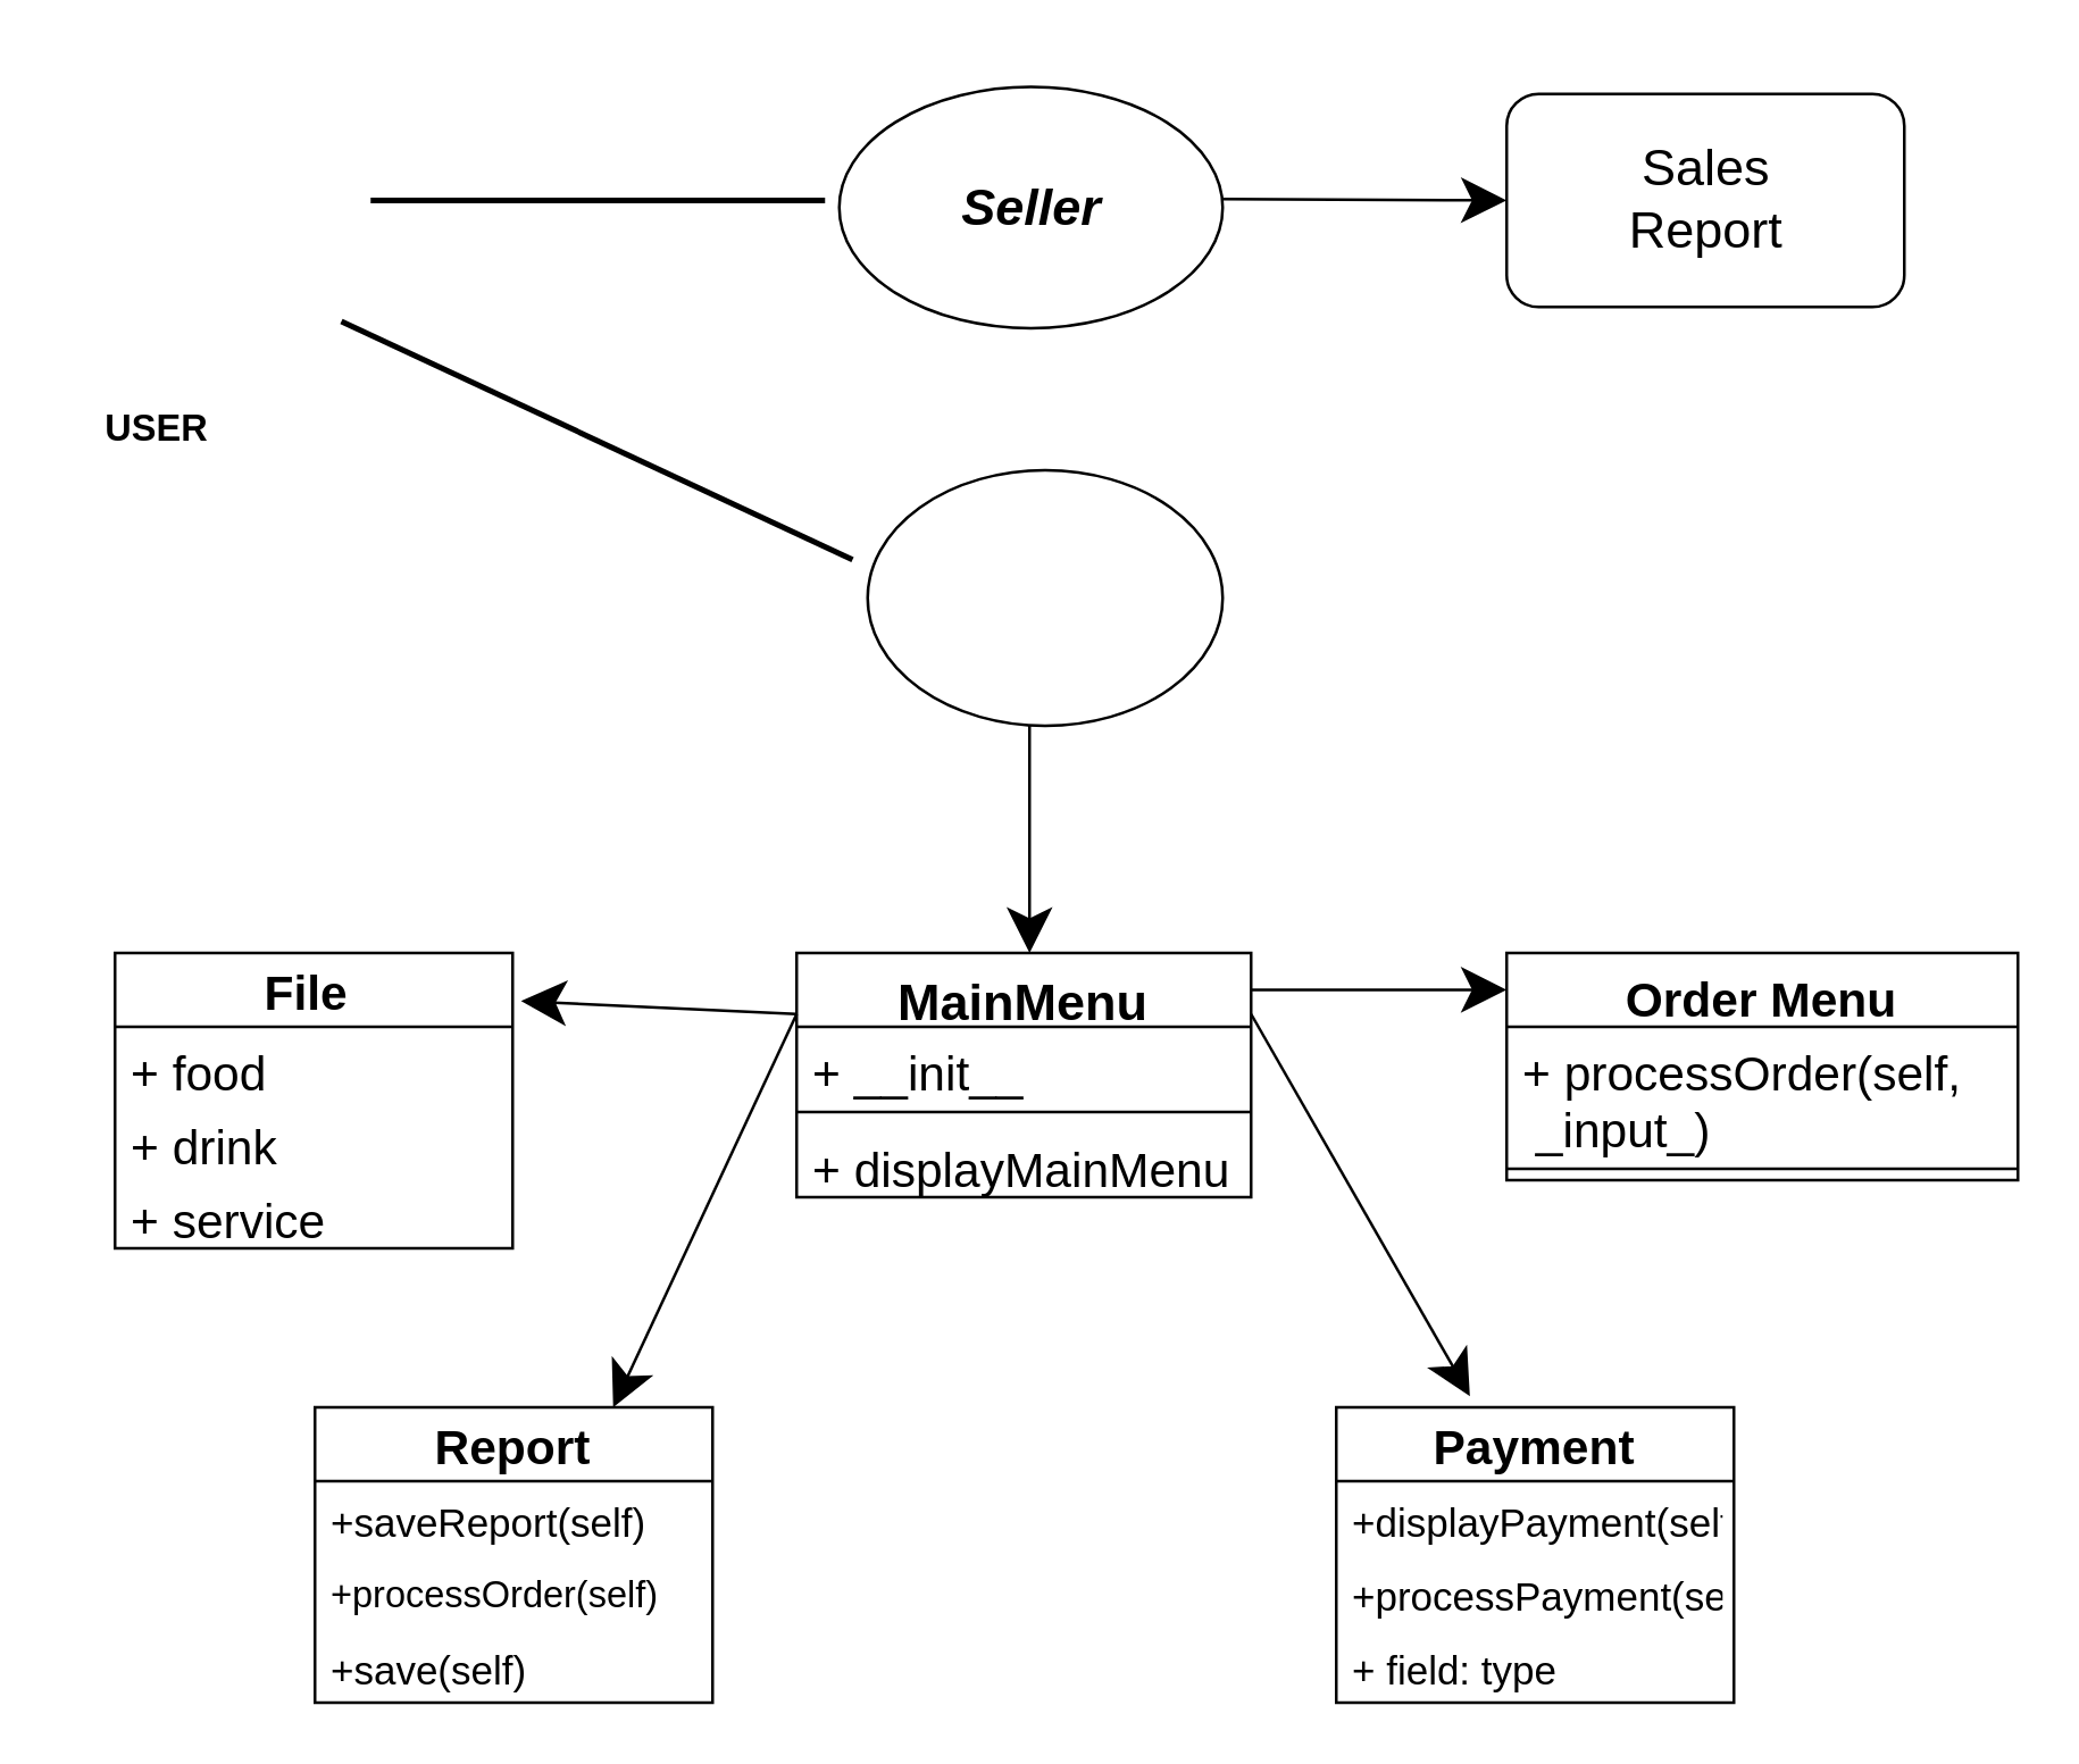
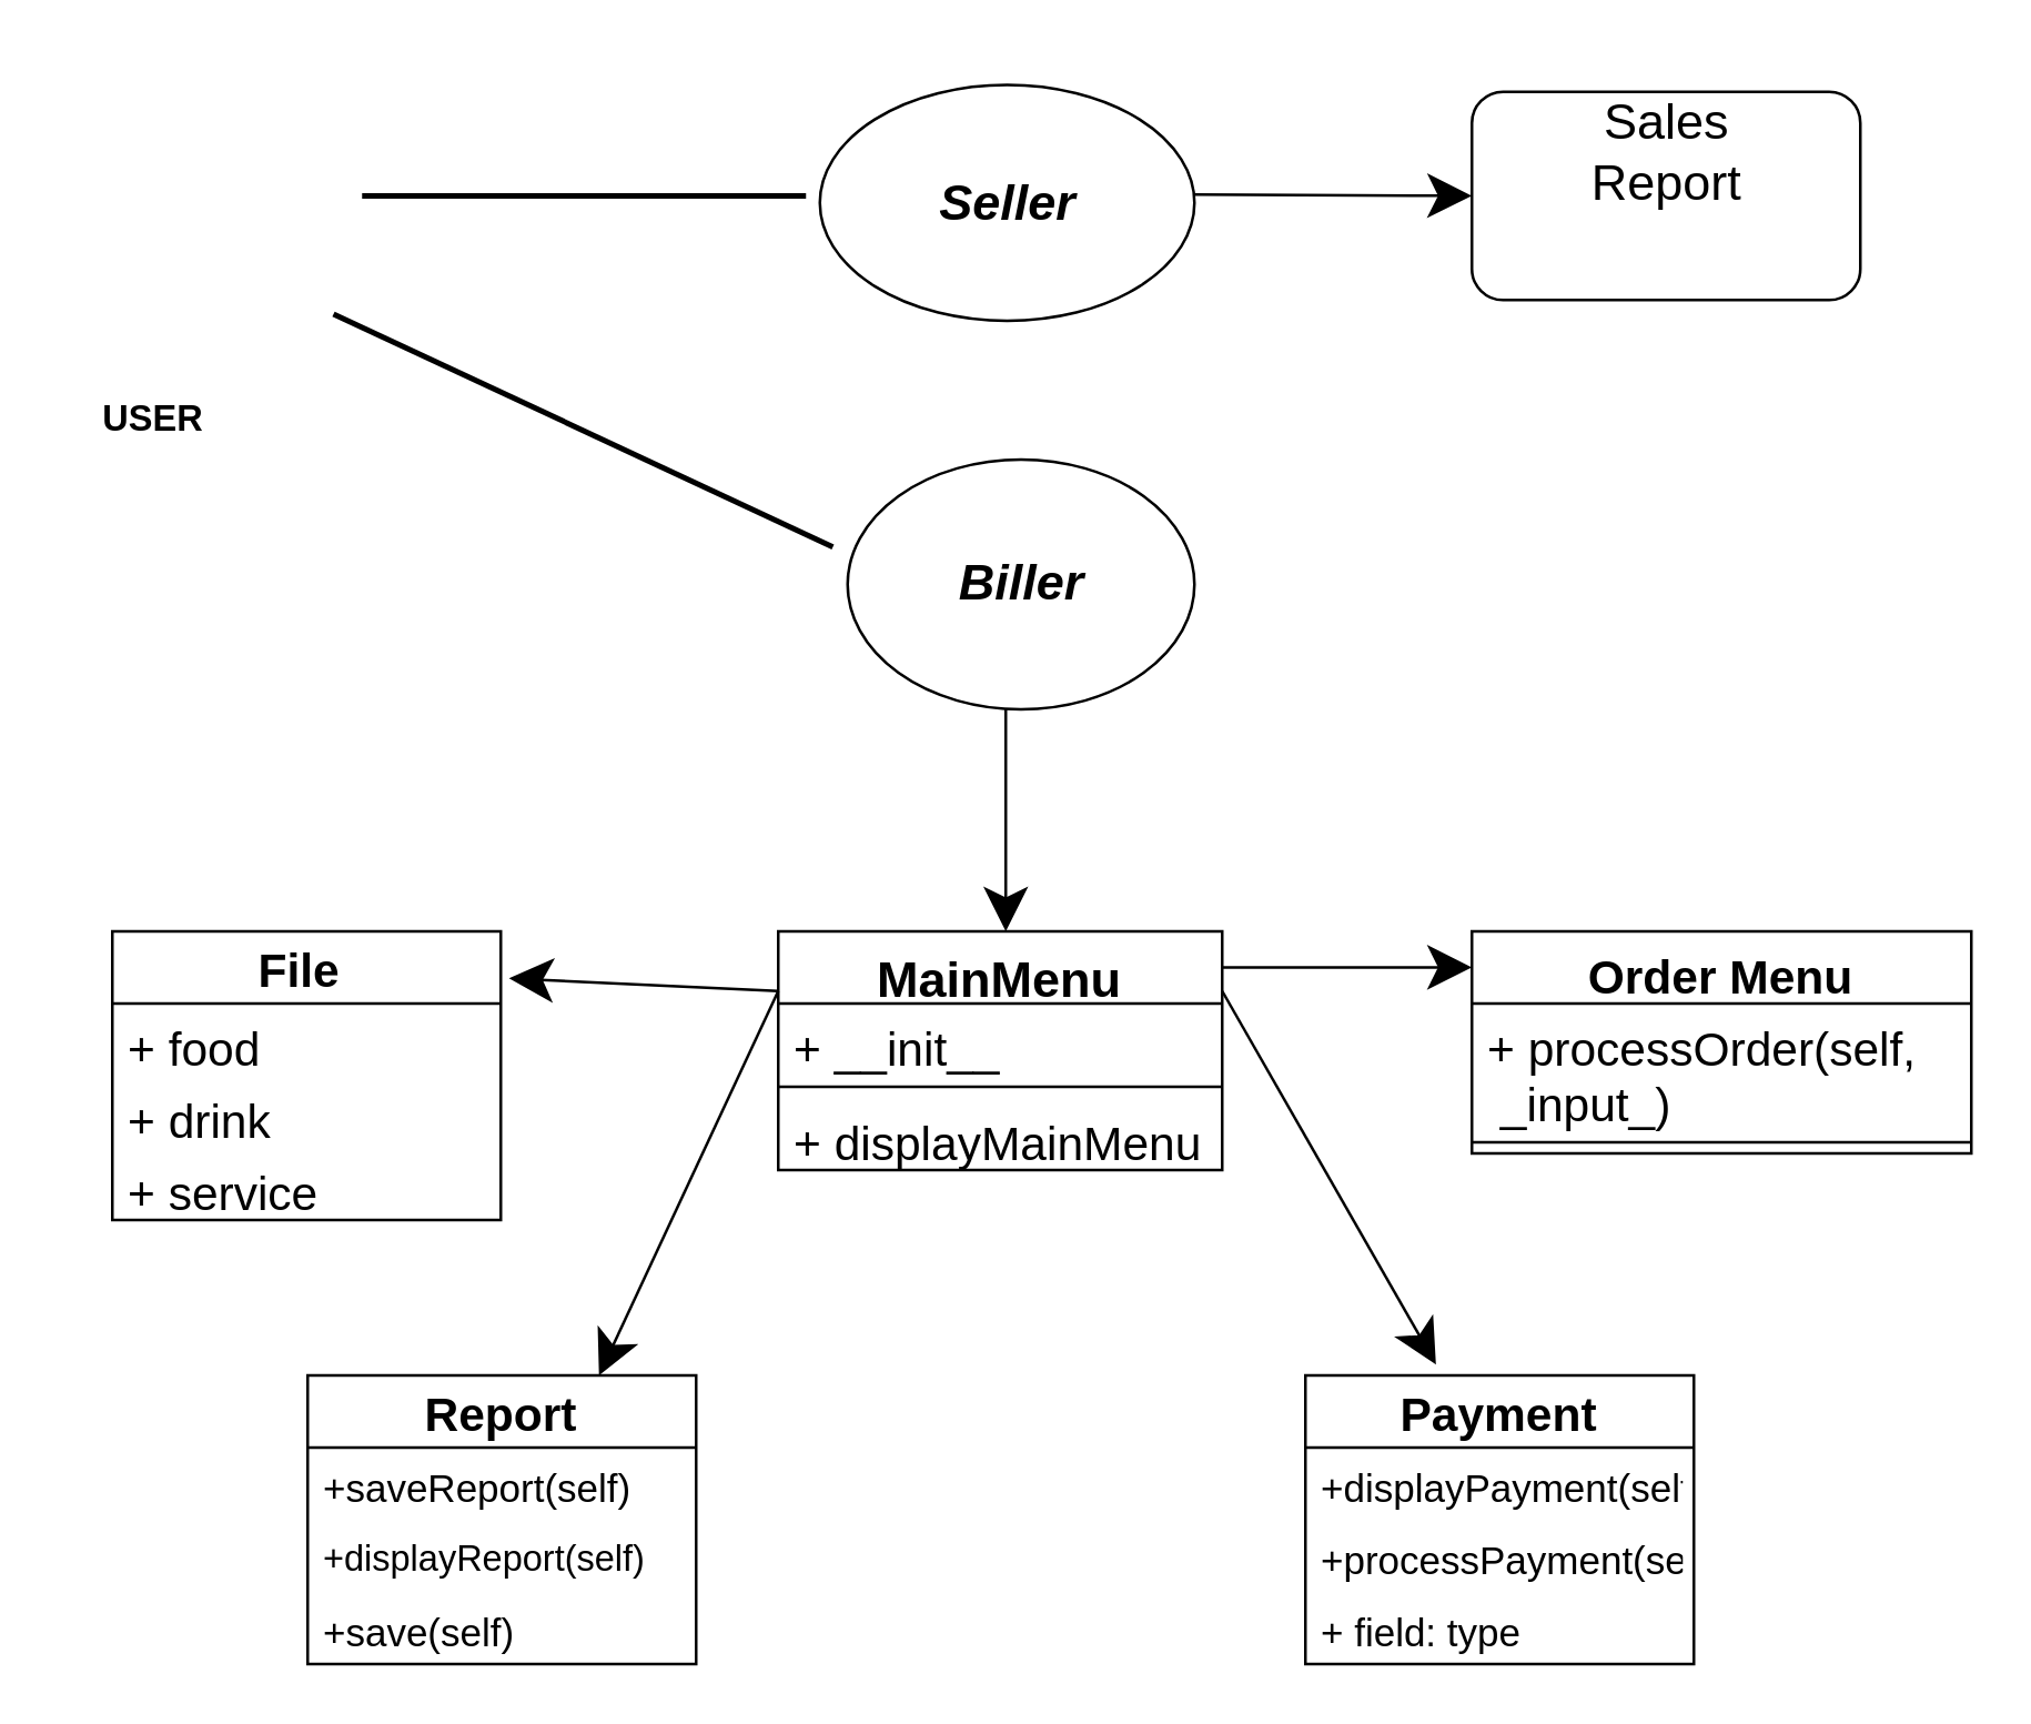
- <mxCell id="12" value="Sales Report" style="text;html=1;strokeColor=none;fillColor=none;align=center;verticalAlign=middle;whiteSpace=wrap;rounded=0;fontFamily=Helvetica;fontSize=18;fontColor=default;" vertex="1" parent="1"><mxGeometry x="547.5" y="55" width="105" height="30" as="geometry" /></mxCell>
+ <mxCell id="12" value="Sales Report" style="text;html=1;strokeColor=none;fillColor=none;align=center;verticalAlign=middle;whiteSpace=wrap;rounded=0;fontFamily=Helvetica;fontSize=18;fontColor=default;" vertex="1" parent="1"><mxGeometry x="547.5" y="40" width="105" height="30" as="geometry" /></mxCell>
+ <mxCell id="9" value="&lt;b&gt;&lt;i&gt;Biller&lt;/i&gt;&lt;/b&gt;" style="text;html=1;strokeColor=none;fillColor=none;align=center;verticalAlign=middle;whiteSpace=wrap;rounded=0;fontSize=18;" vertex="1" parent="1"><mxGeometry x="337.5" y="195" width="60" height="30" as="geometry" /></mxCell>
- <mxCell id="29" value="+processOrder(self)" style="text;strokeColor=none;fillColor=none;align=left;verticalAlign=top;spacingLeft=4;spacingRight=4;overflow=hidden;rotatable=0;points=[[0,0.5],[1,0.5]];portConstraint=eastwest;fontFamily=Helvetica;fontSize=13;fontColor=#000000;" vertex="1" parent="27"><mxGeometry y="52" width="140" height="26" as="geometry" /></mxCell>
+ <mxCell id="29" value="+displayReport(self)" style="text;strokeColor=none;fillColor=none;align=left;verticalAlign=top;spacingLeft=4;spacingRight=4;overflow=hidden;rotatable=0;points=[[0,0.5],[1,0.5]];portConstraint=eastwest;fontFamily=Helvetica;fontSize=13;fontColor=#000000;" vertex="1" parent="27"><mxGeometry y="52" width="140" height="26" as="geometry" /></mxCell>
